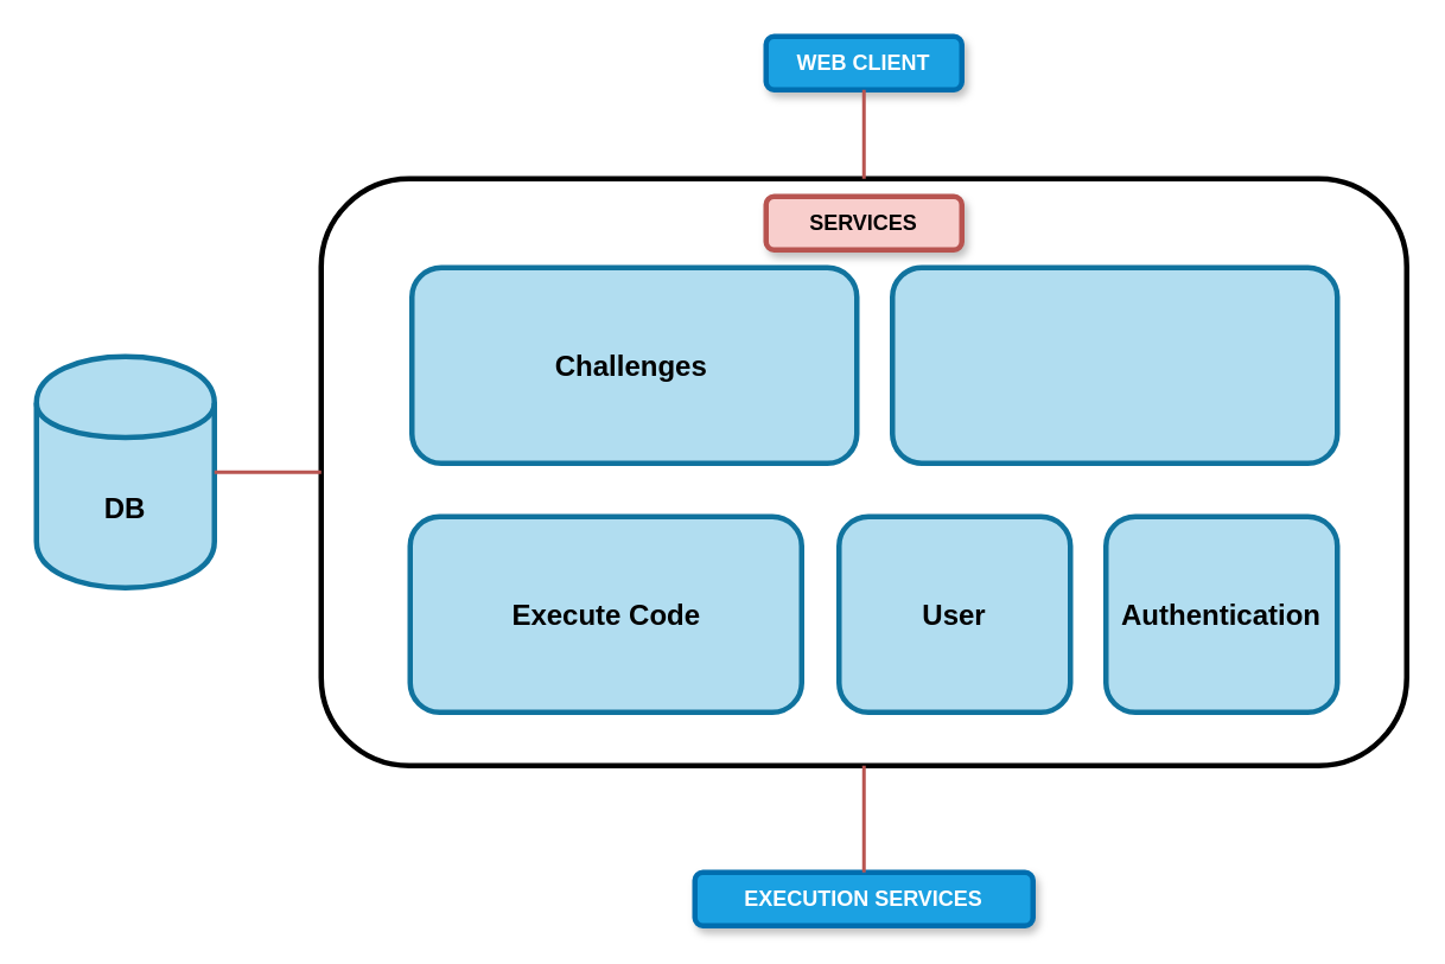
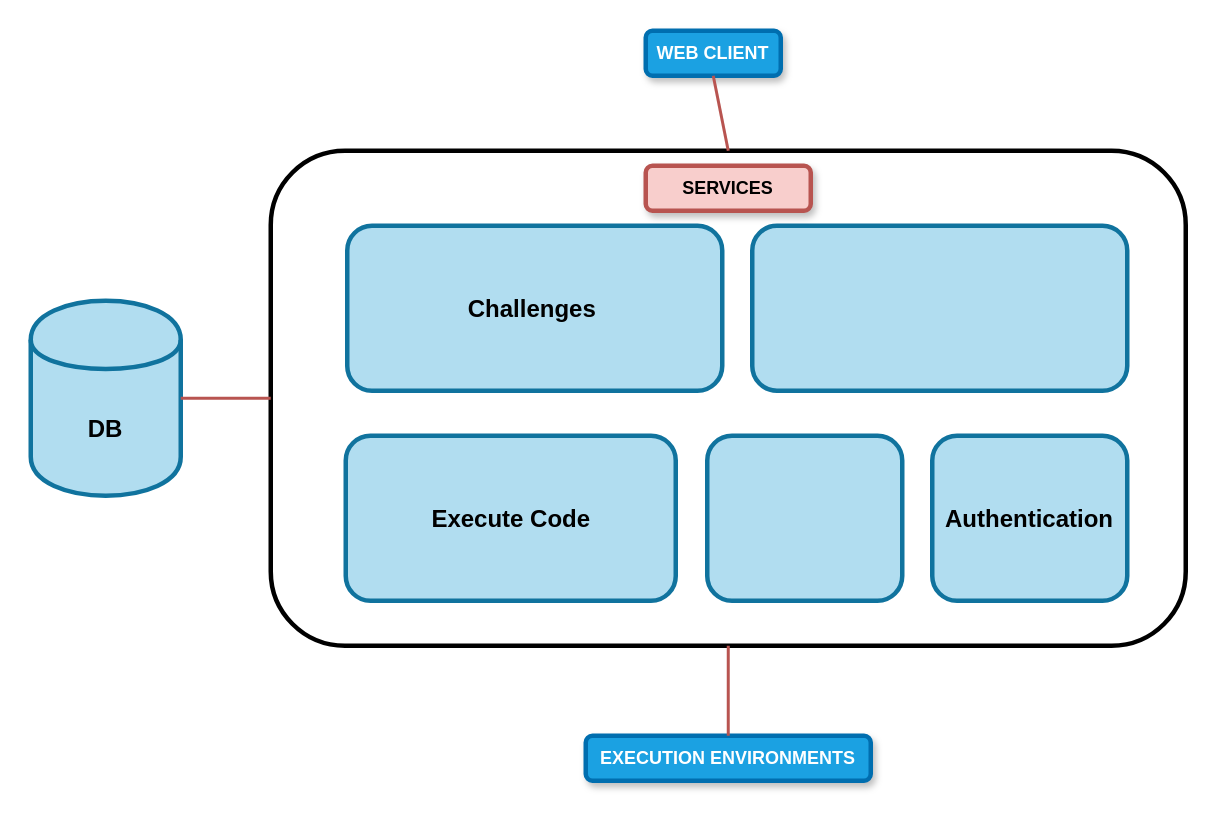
- <mxCell id="16" value="&lt;b&gt;WEB CLIENT&lt;/b&gt;" style="rounded=1;whiteSpace=wrap;html=1;shadow=1;glass=0;strokeColor=#006EAF;strokeWidth=3;fillColor=#1ba1e2;fontColor=#ffffff;" parent="1" vertex="1"><mxGeometry x="430" y="20" width="110" height="30" as="geometry" /></mxCell>
+ <mxCell id="16" value="&lt;b&gt;WEB CLIENT&lt;/b&gt;" style="rounded=1;whiteSpace=wrap;html=1;shadow=1;glass=0;strokeColor=#006EAF;strokeWidth=3;fillColor=#1ba1e2;fontColor=#ffffff;" parent="1" vertex="1"><mxGeometry x="430" y="20" width="90" height="30" as="geometry" /></mxCell>
- <mxCell id="12" value="&lt;h2&gt;&lt;font style=&quot;font-size: 16px&quot;&gt;User&lt;/font&gt;&lt;/h2&gt;" style="text;html=1;strokeColor=none;fillColor=none;align=center;verticalAlign=middle;whiteSpace=wrap;rounded=0;glass=0;comic=0;" parent="1" vertex="1"><mxGeometry x="511" y="335" width="50" height="20" as="geometry" /></mxCell>
- <mxCell id="5" value="&lt;b&gt;EXECUTION SERVICES&lt;/b&gt;" style="rounded=1;whiteSpace=wrap;html=1;shadow=1;glass=0;strokeColor=#006EAF;strokeWidth=3;fillColor=#1ba1e2;fontColor=#ffffff;" parent="1" vertex="1"><mxGeometry x="390" y="490" width="190" height="30" as="geometry" /></mxCell>
+ <mxCell id="5" value="&lt;b&gt;EXECUTION ENVIRONMENTS&lt;/b&gt;" style="rounded=1;whiteSpace=wrap;html=1;shadow=1;glass=0;strokeColor=#006EAF;strokeWidth=3;fillColor=#1ba1e2;fontColor=#ffffff;" parent="1" vertex="1"><mxGeometry x="390" y="490" width="190" height="30" as="geometry" /></mxCell>
